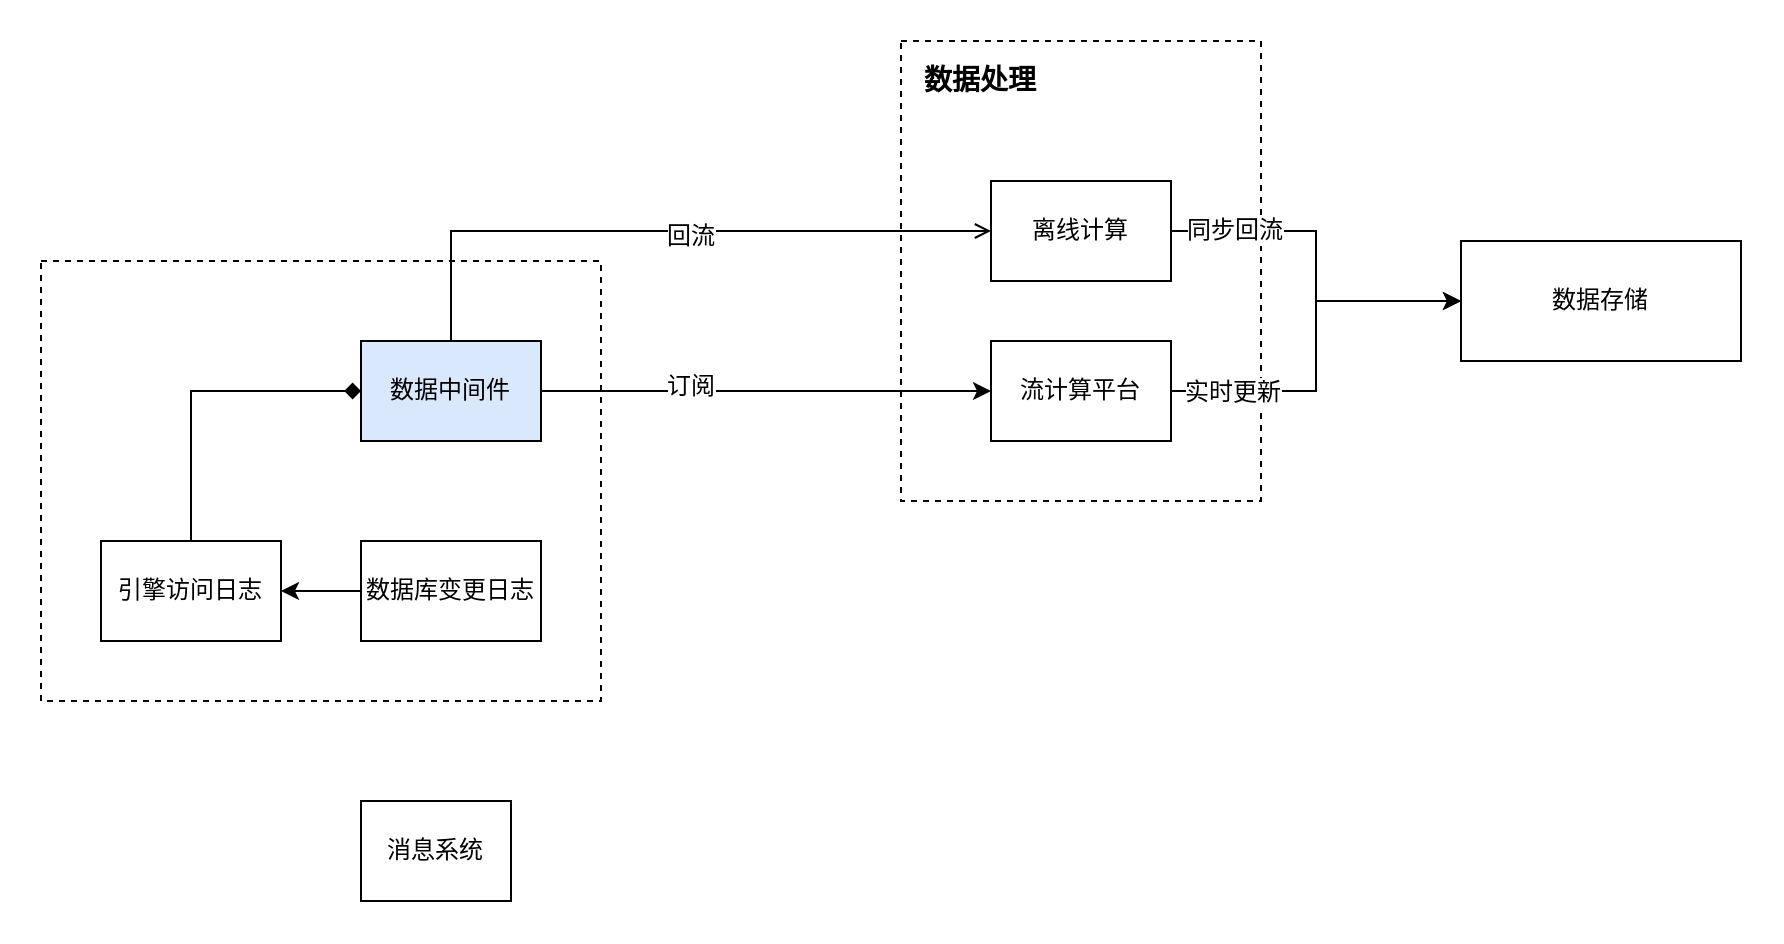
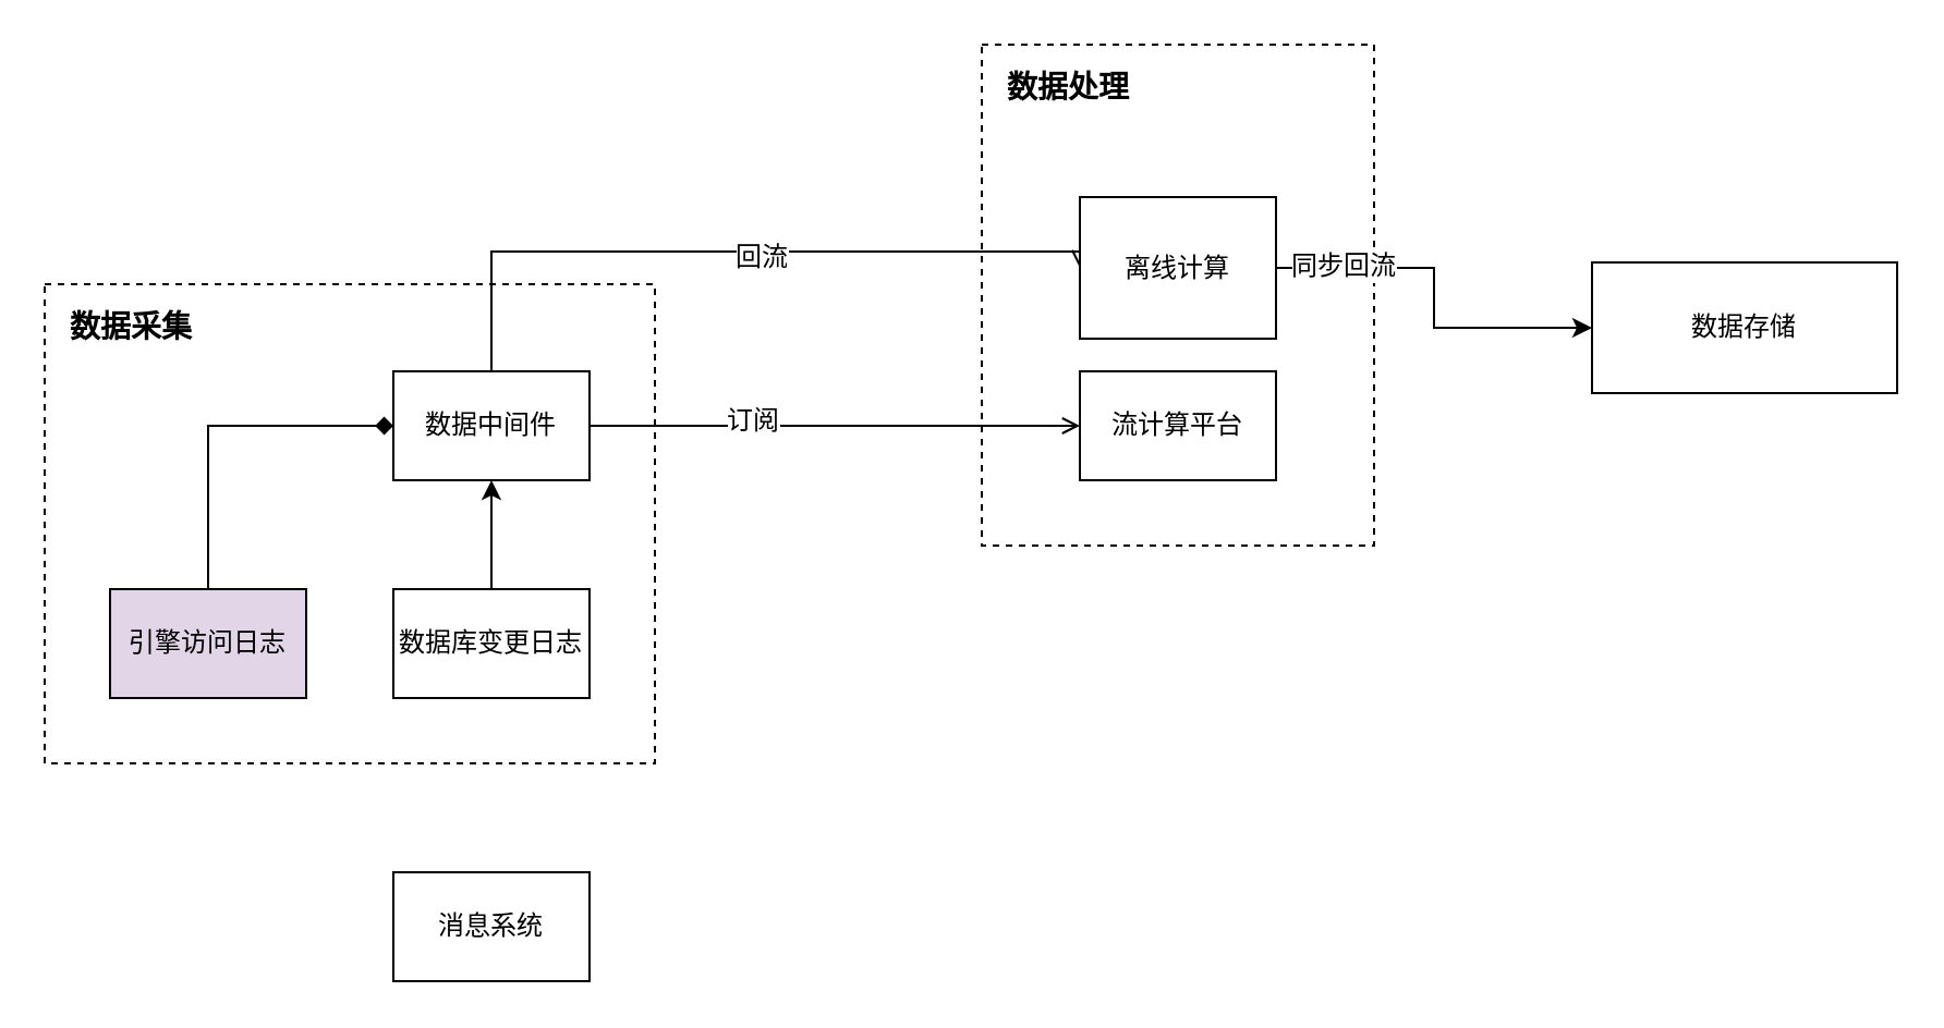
- <mxCell id="18" value="离线计算" style="rounded=0;whiteSpace=wrap;html=1;" vertex="1" parent="1"><mxGeometry x="495" y="90" width="90" height="50" as="geometry" /></mxCell>
+ <mxCell id="18" value="离线计算" style="rounded=0;whiteSpace=wrap;html=1;" vertex="1" parent="1"><mxGeometry x="495" y="90" width="90" height="65" as="geometry" /></mxCell>
+ <mxCell id="14" value="&lt;font style=&quot;font-size: 14px&quot;&gt;&lt;b&gt;数据采集&lt;/b&gt;&lt;/font&gt;" style="text;html=1;strokeColor=none;fillColor=none;align=left;verticalAlign=middle;whiteSpace=wrap;rounded=0;" vertex="1" parent="1"><mxGeometry x="30" y="130" width="110" height="40" as="geometry" /></mxCell>
- <mxCell id="13" value="数据中间件" style="rounded=0;whiteSpace=wrap;html=1;fillColor=#dae8fc;" vertex="1" parent="1"><mxGeometry x="180" y="170" width="90" height="50" as="geometry" /></mxCell>
+ <mxCell id="13" value="数据中间件" style="rounded=0;whiteSpace=wrap;html=1;" vertex="1" parent="1"><mxGeometry x="180" y="170" width="90" height="50" as="geometry" /></mxCell>
- <mxCell id="11" style="edgeStyle=orthogonalEdgeStyle;rounded=0;orthogonalLoop=1;jettySize=auto;html=1;entryX=0;entryY=0.5;entryDx=0;entryDy=0;" edge="1" parent="1" source="13" target="21"><mxGeometry relative="1" as="geometry" /></mxCell>
+ <mxCell id="11" style="edgeStyle=orthogonalEdgeStyle;rounded=0;orthogonalLoop=1;jettySize=auto;html=1;entryX=0;entryY=0.5;entryDx=0;entryDy=0;endArrow=open;" edge="1" parent="1" source="13" target="21"><mxGeometry relative="1" as="geometry" /></mxCell>
- <mxCell id="19" style="edgeStyle=orthogonalEdgeStyle;rounded=0;orthogonalLoop=1;jettySize=auto;html=1;entryX=0;entryY=0.5;entryDx=0;entryDy=0;" edge="1" parent="1" source="21" target="4"><mxGeometry relative="1" as="geometry" /></mxCell>
- <mxCell id="20" value="实时更新" style="text;html=1;align=center;verticalAlign=middle;resizable=0;points=[];labelBackgroundColor=#ffffff;" vertex="1" connectable="0" parent="19"><mxGeometry x="-0.768" relative="1" as="geometry"><mxPoint x="8" as="offset" /></mxGeometry></mxCell>
- <mxCell id="6" value="引擎访问日志" style="rounded=0;whiteSpace=wrap;html=1;" vertex="1" parent="1"><mxGeometry x="50" y="270" width="90" height="50" as="geometry" /></mxCell>
+ <mxCell id="6" value="引擎访问日志" style="rounded=0;whiteSpace=wrap;html=1;fillColor=#e1d5e7;" vertex="1" parent="1"><mxGeometry x="50" y="270" width="90" height="50" as="geometry" /></mxCell>
- <mxCell id="7" style="edgeStyle=orthogonalEdgeStyle;rounded=0;orthogonalLoop=1;jettySize=auto;html=1;" edge="1" parent="1" source="8" target="6"><mxGeometry relative="1" as="geometry" /></mxCell>
+ <mxCell id="7" style="edgeStyle=orthogonalEdgeStyle;rounded=0;orthogonalLoop=1;jettySize=auto;html=1;entryX=0.5;entryY=1;entryDx=0;entryDy=0;" edge="1" parent="1" source="8" target="13"><mxGeometry relative="1" as="geometry" /></mxCell>
- <mxCell id="22" value="消息系统" style="rounded=0;whiteSpace=wrap;html=1;" vertex="1" parent="1"><mxGeometry x="180" y="400" width="75" height="50" as="geometry" /></mxCell>
+ <mxCell id="22" value="消息系统" style="rounded=0;whiteSpace=wrap;html=1;" vertex="1" parent="1"><mxGeometry x="180" y="400" width="90" height="50" as="geometry" /></mxCell>
